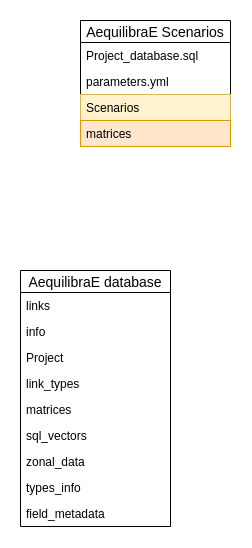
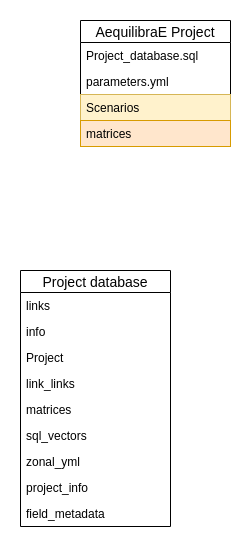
- <mxCell id="2" value="AequilibraE Scenarios" style="swimlane;fontStyle=0;childLayout=stackLayout;horizontal=1;startSize=22;horizontalStack=0;resizeParent=1;resizeParentMax=0;resizeLast=0;collapsible=1;marginBottom=0;align=center;fontSize=14;" vertex="1" parent="1"><mxGeometry x="80" y="20" width="150" height="126" as="geometry" /></mxCell>
+ <mxCell id="2" value="AequilibraE Project" style="swimlane;fontStyle=0;childLayout=stackLayout;horizontal=1;startSize=22;horizontalStack=0;resizeParent=1;resizeParentMax=0;resizeLast=0;collapsible=1;marginBottom=0;align=center;fontSize=14;" vertex="1" parent="1"><mxGeometry x="80" y="20" width="150" height="126" as="geometry" /></mxCell>
- <mxCell id="7" value="AequilibraE database" style="swimlane;fontStyle=0;childLayout=stackLayout;horizontal=1;startSize=22;horizontalStack=0;resizeParent=1;resizeParentMax=0;resizeLast=0;collapsible=1;marginBottom=0;align=center;fontSize=14;" vertex="1" parent="1"><mxGeometry x="20" y="270" width="150" height="256" as="geometry" /></mxCell>
+ <mxCell id="7" value="Project database" style="swimlane;fontStyle=0;childLayout=stackLayout;horizontal=1;startSize=22;horizontalStack=0;resizeParent=1;resizeParentMax=0;resizeLast=0;collapsible=1;marginBottom=0;align=center;fontSize=14;" vertex="1" parent="1"><mxGeometry x="20" y="270" width="150" height="256" as="geometry" /></mxCell>
- <mxCell id="11" value="link_types" style="text;strokeColor=none;fillColor=none;spacingLeft=4;spacingRight=4;overflow=hidden;rotatable=0;points=[[0,0.5],[1,0.5]];portConstraint=eastwest;fontSize=12;" vertex="1" parent="7"><mxGeometry y="100" width="150" height="26" as="geometry" /></mxCell>
+ <mxCell id="11" value="link_links" style="text;strokeColor=none;fillColor=none;spacingLeft=4;spacingRight=4;overflow=hidden;rotatable=0;points=[[0,0.5],[1,0.5]];portConstraint=eastwest;fontSize=12;" vertex="1" parent="7"><mxGeometry y="100" width="150" height="26" as="geometry" /></mxCell>
- <mxCell id="14" value="zonal_data" style="text;strokeColor=none;fillColor=none;spacingLeft=4;spacingRight=4;overflow=hidden;rotatable=0;points=[[0,0.5],[1,0.5]];portConstraint=eastwest;fontSize=12;" vertex="1" parent="7"><mxGeometry y="178" width="150" height="26" as="geometry" /></mxCell>
+ <mxCell id="14" value="zonal_yml" style="text;strokeColor=none;fillColor=none;spacingLeft=4;spacingRight=4;overflow=hidden;rotatable=0;points=[[0,0.5],[1,0.5]];portConstraint=eastwest;fontSize=12;" vertex="1" parent="7"><mxGeometry y="178" width="150" height="26" as="geometry" /></mxCell>
- <mxCell id="15" value="types_info" style="text;strokeColor=none;fillColor=none;spacingLeft=4;spacingRight=4;overflow=hidden;rotatable=0;points=[[0,0.5],[1,0.5]];portConstraint=eastwest;fontSize=12;" vertex="1" parent="7"><mxGeometry y="204" width="150" height="26" as="geometry" /></mxCell>
+ <mxCell id="15" value="project_info" style="text;strokeColor=none;fillColor=none;spacingLeft=4;spacingRight=4;overflow=hidden;rotatable=0;points=[[0,0.5],[1,0.5]];portConstraint=eastwest;fontSize=12;" vertex="1" parent="7"><mxGeometry y="204" width="150" height="26" as="geometry" /></mxCell>
